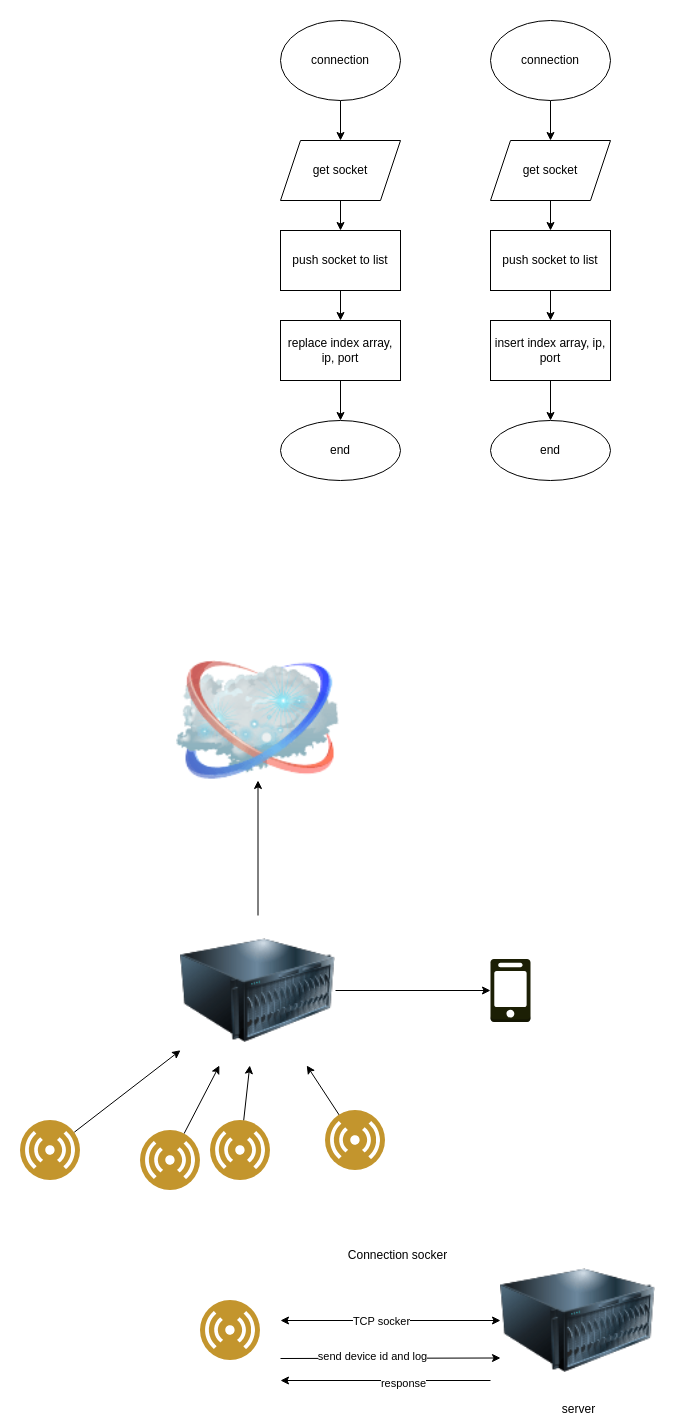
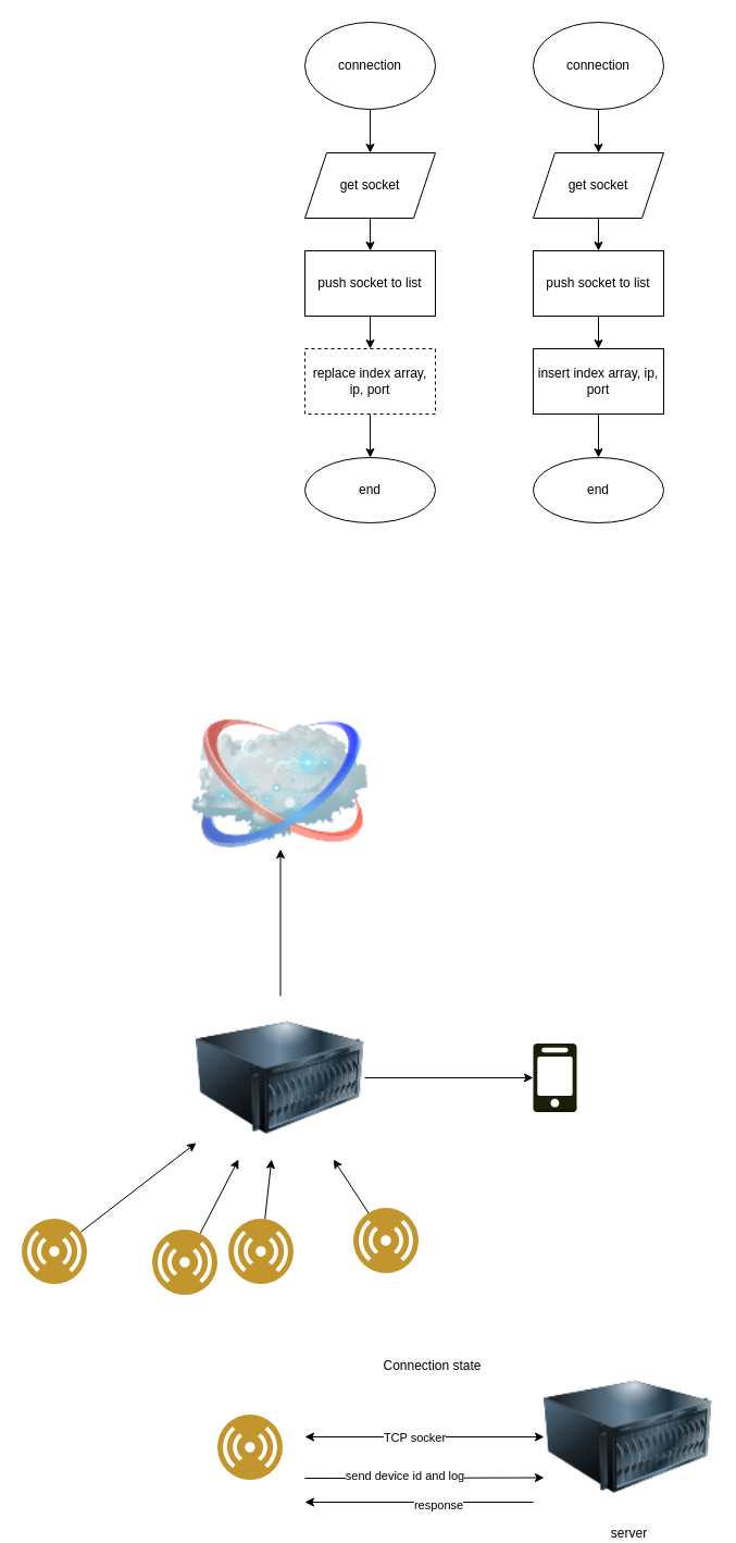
- <mxCell id="22" value="replace index array, ip, port" style="rounded=0;whiteSpace=wrap;html=1;" parent="1" vertex="1"><mxGeometry x="280" y="320" width="120" height="60" as="geometry" /></mxCell>
+ <mxCell id="22" value="replace index array, ip, port" style="rounded=0;whiteSpace=wrap;html=1;dashed=1;" parent="1" vertex="1"><mxGeometry x="280" y="320" width="120" height="60" as="geometry" /></mxCell>
- <mxCell id="41" value="Connection socker" style="text;html=1;strokeColor=none;fillColor=none;align=center;verticalAlign=middle;whiteSpace=wrap;overflow=hidden;" vertex="1" parent="1"><mxGeometry x="320" y="1245" width="155" height="20" as="geometry" /></mxCell>
+ <mxCell id="41" value="Connection state" style="text;html=1;strokeColor=none;fillColor=none;align=center;verticalAlign=middle;whiteSpace=wrap;overflow=hidden;" vertex="1" parent="1"><mxGeometry x="320" y="1245" width="155" height="20" as="geometry" /></mxCell>
